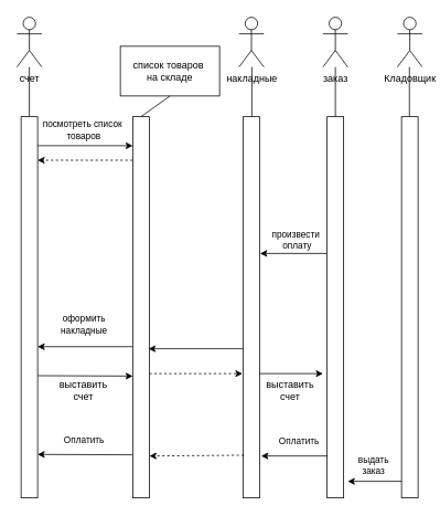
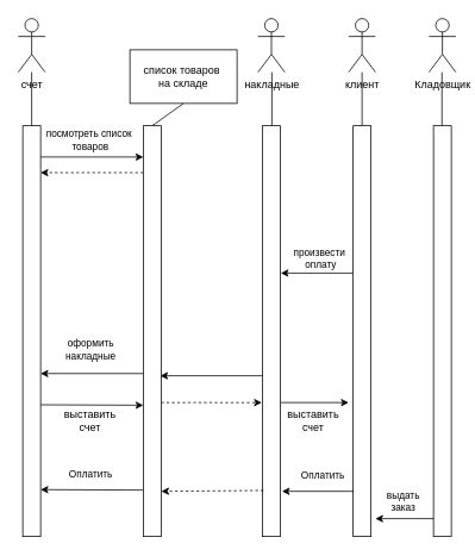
- <mxCell id="12" value="заказ&lt;br&gt;" style="shape=umlActor;verticalLabelPosition=bottom;verticalAlign=top;html=1;outlineConnect=0;" vertex="1" parent="1"><mxGeometry x="390" y="20" width="30" height="60" as="geometry" /></mxCell>
+ <mxCell id="12" value="клиент&lt;br&gt;" style="shape=umlActor;verticalLabelPosition=bottom;verticalAlign=top;html=1;outlineConnect=0;" vertex="1" parent="1"><mxGeometry x="390" y="20" width="30" height="60" as="geometry" /></mxCell>
